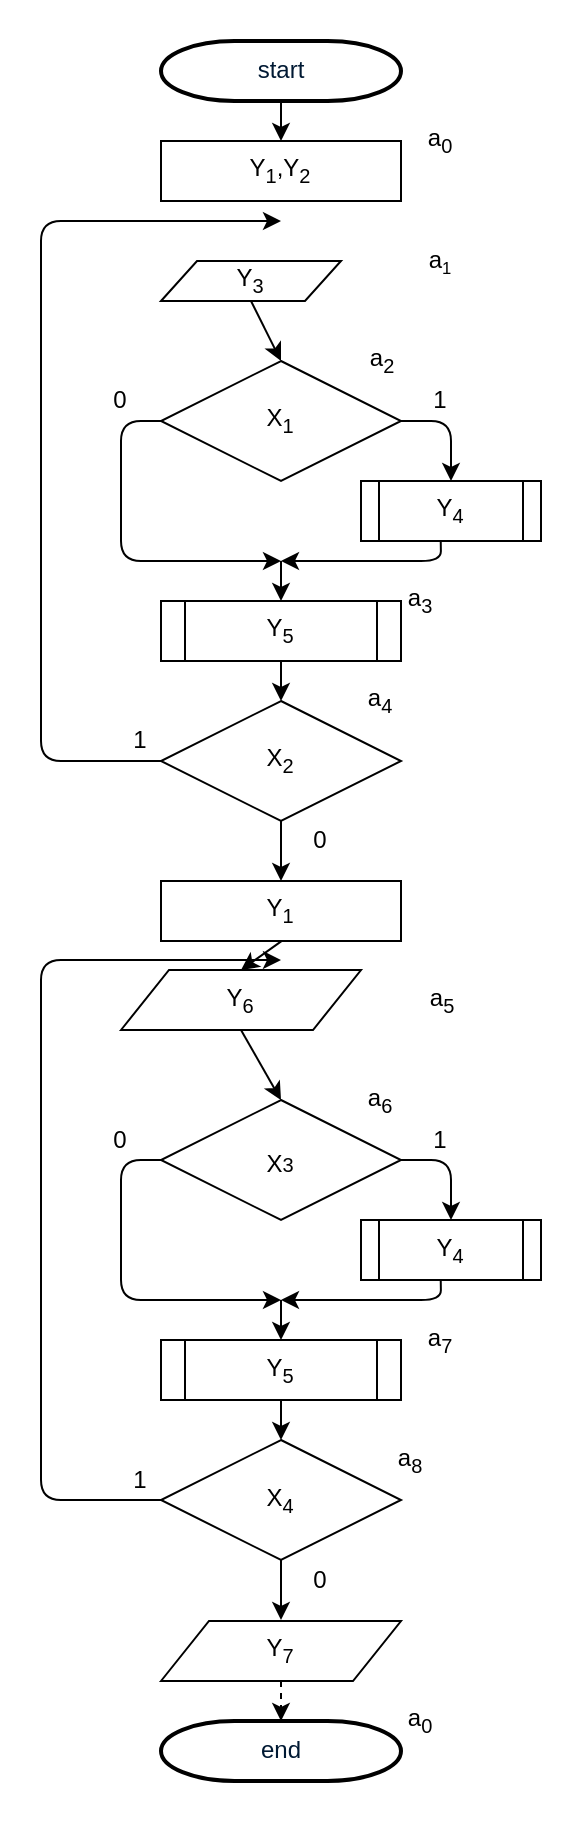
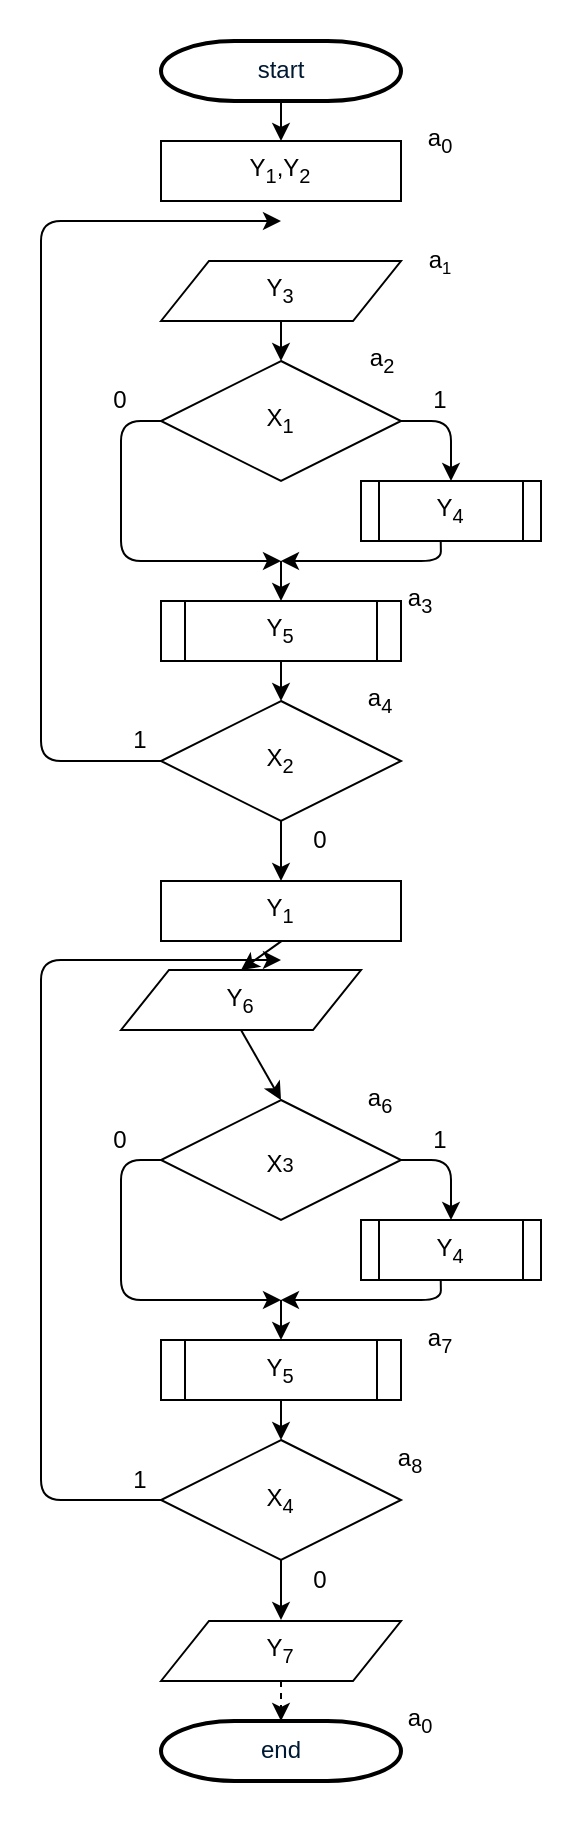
- <mxCell id="5" value="Y&lt;sub&gt;3&lt;/sub&gt;" style="shape=parallelogram;perimeter=parallelogramPerimeter;whiteSpace=wrap;html=1;" vertex="1" parent="1"><mxGeometry x="80" y="130" width="90" height="20" as="geometry" /></mxCell>
+ <mxCell id="5" value="Y&lt;sub&gt;3&lt;/sub&gt;" style="shape=parallelogram;perimeter=parallelogramPerimeter;whiteSpace=wrap;html=1;" vertex="1" parent="1"><mxGeometry x="80" y="130" width="120" height="30" as="geometry" /></mxCell>
- <mxCell id="49" value="a&lt;sub&gt;5&lt;/sub&gt;" style="text;html=1;strokeColor=none;fillColor=none;align=center;verticalAlign=middle;whiteSpace=wrap;rounded=0;fontFamily=Helvetica;" vertex="1" parent="1"><mxGeometry x="201" y="489.5" width="40" height="20" as="geometry" /></mxCell>
